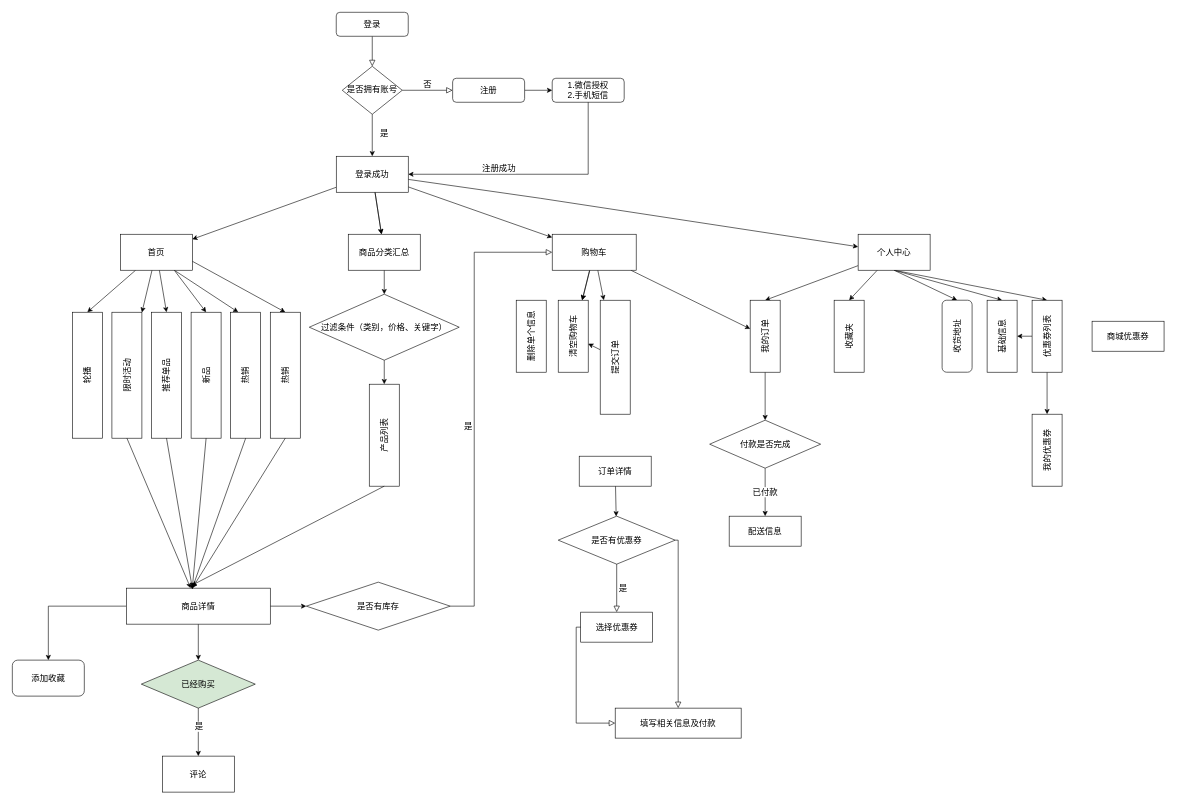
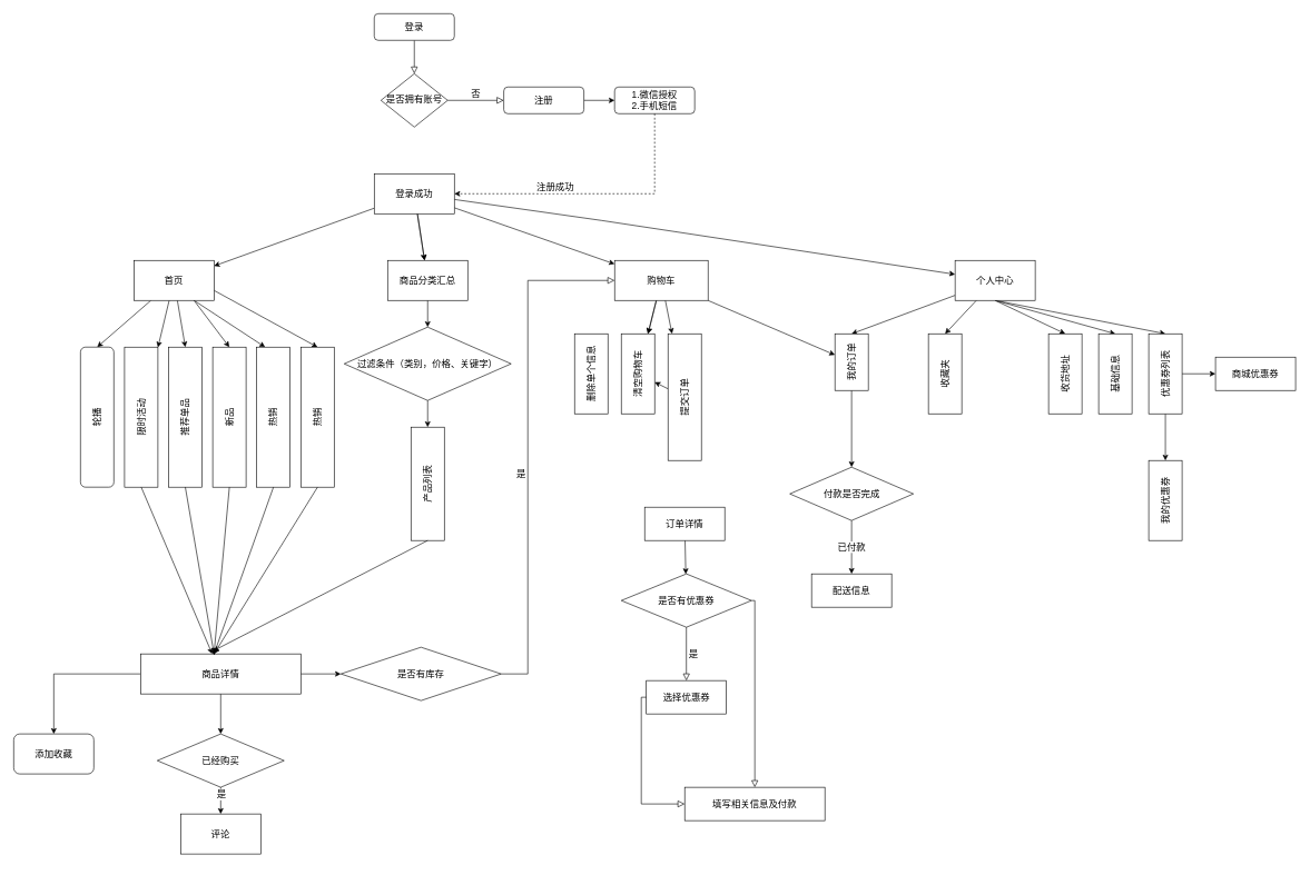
- <mxCell id="5" value="是" style="edgeStyle=orthogonalEdgeStyle;rounded=0;orthogonalLoop=1;jettySize=auto;html=1;exitX=0.5;exitY=1;exitDx=0;exitDy=0;fontSize=14;" edge="1" parent="1" source="6" target="14"><mxGeometry x="-0.143" y="20" relative="1" as="geometry"><mxPoint y="1" as="offset" /></mxGeometry></mxCell>
- <mxCell id="16" value="注册成功" style="edgeStyle=orthogonalEdgeStyle;rounded=0;orthogonalLoop=1;jettySize=auto;html=1;exitX=0.5;exitY=1;exitDx=0;exitDy=0;entryX=1;entryY=0.5;entryDx=0;entryDy=0;fontSize=14;" edge="1" parent="1" source="15" target="14"><mxGeometry x="0.286" y="-10" relative="1" as="geometry"><mxPoint x="630" y="200" as="sourcePoint" /><mxPoint x="630" y="270" as="targetPoint" /><mxPoint x="1" as="offset" /><Array as="points"><mxPoint x="980" y="290" /></Array></mxGeometry></mxCell>
+ <mxCell id="16" value="注册成功" style="edgeStyle=orthogonalEdgeStyle;rounded=0;orthogonalLoop=1;jettySize=auto;html=1;exitX=0.5;exitY=1;exitDx=0;exitDy=0;entryX=1;entryY=0.5;entryDx=0;entryDy=0;fontSize=14;dashed=1;" edge="1" parent="1" source="15" target="14"><mxGeometry x="0.286" y="-10" relative="1" as="geometry"><mxPoint x="630" y="200" as="sourcePoint" /><mxPoint x="630" y="270" as="targetPoint" /><mxPoint x="1" as="offset" /><Array as="points"><mxPoint x="980" y="290" /></Array></mxGeometry></mxCell>
- <mxCell id="65" value="我的订单" style="whiteSpace=wrap;html=1;fontSize=14;rounded=0;horizontal=0;" vertex="1" parent="1"><mxGeometry x="1250" y="500" width="50" height="120" as="geometry" /></mxCell>
+ <mxCell id="65" value="我的订单" style="whiteSpace=wrap;html=1;fontSize=14;rounded=0;horizontal=0;" vertex="1" parent="1"><mxGeometry x="1250" y="500" width="50" height="85" as="geometry" /></mxCell>
- <mxCell id="66" value="收货地址" style="whiteSpace=wrap;html=1;fontSize=14;horizontal=0;rounded=1;" vertex="1" parent="1"><mxGeometry x="1570" y="500" width="50" height="120" as="geometry" /></mxCell>
+ <mxCell id="66" value="收货地址" style="whiteSpace=wrap;html=1;fontSize=14;rounded=0;horizontal=0;" vertex="1" parent="1"><mxGeometry x="1570" y="500" width="50" height="120" as="geometry" /></mxCell>
- <mxCell id="69" value="" style="edgeStyle=none;rounded=0;orthogonalLoop=1;jettySize=auto;html=1;fontSize=14;" edge="1" parent="1" source="70" target="67"><mxGeometry relative="1" as="geometry" /></mxCell>
+ <mxCell id="69" value="" style="edgeStyle=none;rounded=0;orthogonalLoop=1;jettySize=auto;html=1;fontSize=14;" edge="1" parent="1" source="70" target="82"><mxGeometry relative="1" as="geometry" /></mxCell>
- <mxCell id="37" value="轮播" style="whiteSpace=wrap;html=1;rounded=0;horizontal=0;fontSize=14;" vertex="1" parent="1"><mxGeometry x="120" y="520" width="50" height="210" as="geometry" /></mxCell>
+ <mxCell id="37" value="轮播" style="whiteSpace=wrap;html=1;horizontal=0;fontSize=14;rounded=1;" vertex="1" parent="1"><mxGeometry x="120" y="520" width="50" height="210" as="geometry" /></mxCell>
- <mxCell id="56" value="已经购买" style="rhombus;whiteSpace=wrap;html=1;rounded=0;fontSize=14;fillColor=#d5e8d4;" vertex="1" parent="1"><mxGeometry x="235" y="1100" width="190" height="80" as="geometry" /></mxCell>
+ <mxCell id="56" value="已经购买" style="rhombus;whiteSpace=wrap;html=1;rounded=0;fontSize=14;" vertex="1" parent="1"><mxGeometry x="235" y="1100" width="190" height="80" as="geometry" /></mxCell>
- <mxCell id="57" value="评论" style="rounded=0;whiteSpace=wrap;html=1;fontSize=14;" vertex="1" parent="1"><mxGeometry x="270" y="1260" width="120" height="60" as="geometry" /></mxCell>
+ <mxCell id="57" value="评论" style="rounded=0;whiteSpace=wrap;html=1;fontSize=14;" vertex="1" parent="1"><mxGeometry x="270" y="1220" width="120" height="60" as="geometry" /></mxCell>
